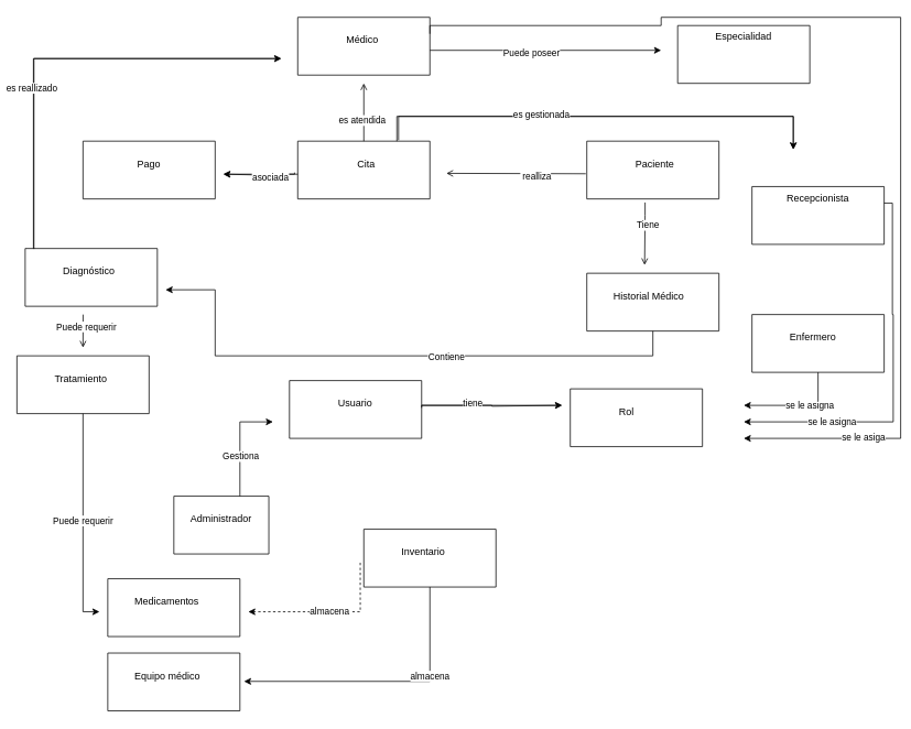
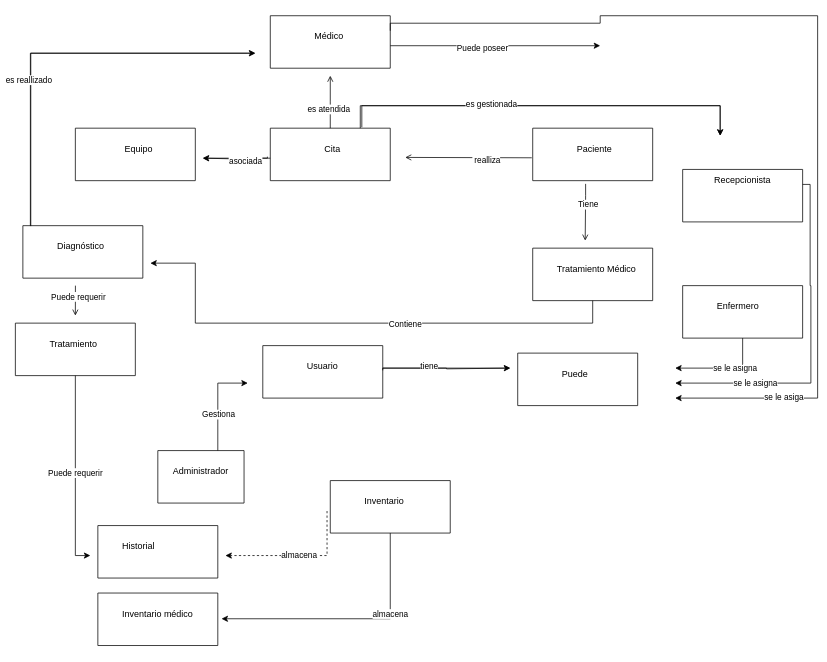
- <mxCell id="46" value="Especialidad" style="swimlane;fontStyle=0;align=center;verticalAlign=top;childLayout=stackLayout;horizontal=1;startSize=0;horizontalStack=0;resizeParent=1;resizeLast=0;collapsible=1;marginBottom=0;rounded=0;shadow=0;strokeWidth=1;" vertex="1" parent="1"><mxGeometry x="820" y="30" width="160" height="70" as="geometry"><mxRectangle x="340" y="380" width="170" height="26" as="alternateBounds" /></mxGeometry></mxCell>
- <mxCell id="29" value="            &#10;                  Pago " style="text;align=left;verticalAlign=top;spacingLeft=4;spacingRight=4;overflow=hidden;rotatable=0;points=[[0,0.5],[1,0.5]];portConstraint=eastwest;" vertex="1" parent="28"><mxGeometry width="160" height="50" as="geometry" /></mxCell>
+ <mxCell id="29" value="            &#10;                  Equipo " style="text;align=left;verticalAlign=top;spacingLeft=4;spacingRight=4;overflow=hidden;rotatable=0;points=[[0,0.5],[1,0.5]];portConstraint=eastwest;" vertex="1" parent="28"><mxGeometry width="160" height="50" as="geometry" /></mxCell>
- <mxCell id="33" value="    &#10;        Historial Médico" style="text;align=left;verticalAlign=top;spacingLeft=4;spacingRight=4;overflow=hidden;rotatable=0;points=[[0,0.5],[1,0.5]];portConstraint=eastwest;" vertex="1" parent="30"><mxGeometry width="160" height="50" as="geometry" /></mxCell>
+ <mxCell id="33" value="    &#10;        Tratamiento Médico" style="text;align=left;verticalAlign=top;spacingLeft=4;spacingRight=4;overflow=hidden;rotatable=0;points=[[0,0.5],[1,0.5]];portConstraint=eastwest;" vertex="1" parent="30"><mxGeometry width="160" height="50" as="geometry" /></mxCell>
- <mxCell id="35" value="        &#10;                Rol" style="text;align=left;verticalAlign=top;spacingLeft=4;spacingRight=4;overflow=hidden;rotatable=0;points=[[0,0.5],[1,0.5]];portConstraint=eastwest;" vertex="1" parent="34"><mxGeometry width="160" height="50" as="geometry" /></mxCell>
+ <mxCell id="35" value="        &#10;                Puede" style="text;align=left;verticalAlign=top;spacingLeft=4;spacingRight=4;overflow=hidden;rotatable=0;points=[[0,0.5],[1,0.5]];portConstraint=eastwest;" vertex="1" parent="34"><mxGeometry width="160" height="50" as="geometry" /></mxCell>
- <mxCell id="78" value="        &#10;        Medicamentos" style="text;align=left;verticalAlign=top;spacingLeft=4;spacingRight=4;overflow=hidden;rotatable=0;points=[[0,0.5],[1,0.5]];portConstraint=eastwest;" vertex="1" parent="77"><mxGeometry width="160" height="50" as="geometry" /></mxCell>
+ <mxCell id="78" value="        &#10;        Historial" style="text;align=left;verticalAlign=top;spacingLeft=4;spacingRight=4;overflow=hidden;rotatable=0;points=[[0,0.5],[1,0.5]];portConstraint=eastwest;" vertex="1" parent="77"><mxGeometry width="160" height="50" as="geometry" /></mxCell>
- <mxCell id="80" value="        &#10;        Equipo médico" style="text;align=left;verticalAlign=top;spacingLeft=4;spacingRight=4;overflow=hidden;rotatable=0;points=[[0,0.5],[1,0.5]];portConstraint=eastwest;" vertex="1" parent="79"><mxGeometry width="160" height="50" as="geometry" /></mxCell>
+ <mxCell id="80" value="        &#10;        Inventario médico" style="text;align=left;verticalAlign=top;spacingLeft=4;spacingRight=4;overflow=hidden;rotatable=0;points=[[0,0.5],[1,0.5]];portConstraint=eastwest;" vertex="1" parent="79"><mxGeometry width="160" height="50" as="geometry" /></mxCell>
